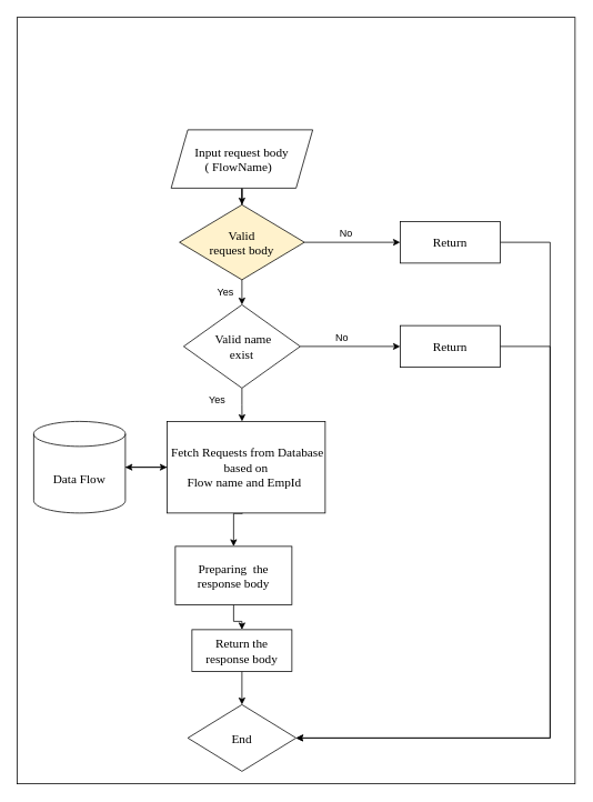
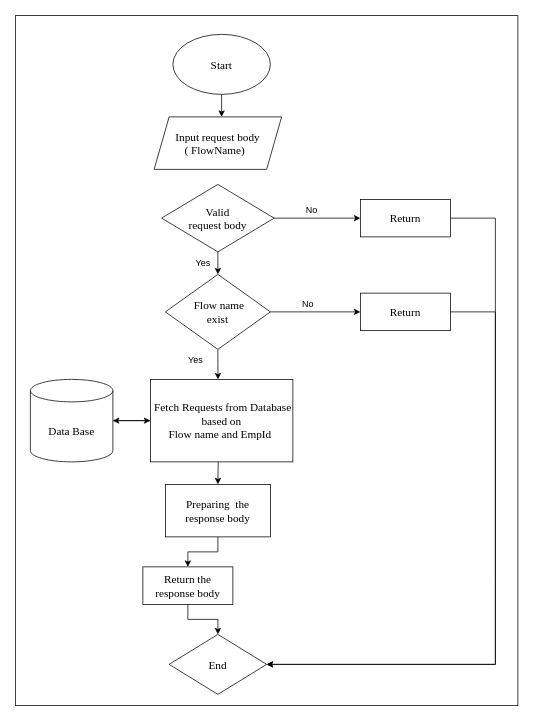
+ <mxCell id="4" value="&lt;font style=&quot;font-size: 15px;&quot; face=&quot;Times New Roman&quot;&gt;Start&lt;/font&gt;" style="ellipse;whiteSpace=wrap;html=1;align=center;" parent="1" vertex="1"><mxGeometry x="230" y="45" width="130" height="80" as="geometry" /></mxCell>
+ <mxCell id="3" value="" style="edgeStyle=orthogonalEdgeStyle;rounded=0;orthogonalLoop=1;jettySize=auto;html=1;" parent="1" source="4" target="6" edge="1"><mxGeometry relative="1" as="geometry"><Array as="points"><mxPoint x="295" y="155" /><mxPoint x="295" y="155" /></Array></mxGeometry></mxCell>
- <mxCell id="5" value="" style="edgeStyle=orthogonalEdgeStyle;rounded=0;orthogonalLoop=1;jettySize=auto;html=1;" parent="1" source="6" target="9" edge="1"><mxGeometry relative="1" as="geometry" /></mxCell>
- <mxCell id="9" value="&lt;font style=&quot;font-size: 15px;&quot; face=&quot;Times New Roman&quot;&gt;Valid&lt;br&gt;request body&lt;/font&gt;" style="rhombus;whiteSpace=wrap;html=1;fillColor=#fff2cc;" parent="1" vertex="1"><mxGeometry x="215" y="245" width="150" height="90" as="geometry" /></mxCell>
+ <mxCell id="9" value="&lt;font style=&quot;font-size: 15px;&quot; face=&quot;Times New Roman&quot;&gt;Valid&lt;br&gt;request body&lt;/font&gt;" style="rhombus;whiteSpace=wrap;html=1;" parent="1" vertex="1"><mxGeometry x="215" y="245" width="150" height="90" as="geometry" /></mxCell>
- <mxCell id="12" value="&lt;font face=&quot;Times New Roman&quot; style=&quot;font-size: 15px;&quot;&gt;&amp;nbsp;Valid name&lt;br&gt;exist&lt;/font&gt;" style="rhombus;whiteSpace=wrap;html=1;" parent="1" vertex="1"><mxGeometry x="220" y="365" width="140" height="100" as="geometry" /></mxCell>
+ <mxCell id="12" value="&lt;font face=&quot;Times New Roman&quot; style=&quot;font-size: 15px;&quot;&gt;&amp;nbsp;Flow name&lt;br&gt;exist&lt;/font&gt;" style="rhombus;whiteSpace=wrap;html=1;" parent="1" vertex="1"><mxGeometry x="220" y="365" width="140" height="100" as="geometry" /></mxCell>
- <mxCell id="28" value="&lt;font face=&quot;Times New Roman&quot; style=&quot;font-size: 15px;&quot;&gt;Data Flow&lt;/font&gt;" style="shape=cylinder3;whiteSpace=wrap;html=1;boundedLbl=1;backgroundOutline=1;size=15;" parent="1" vertex="1"><mxGeometry x="40" y="505" width="110" height="110" as="geometry" /></mxCell>
+ <mxCell id="28" value="&lt;font face=&quot;Times New Roman&quot; style=&quot;font-size: 15px;&quot;&gt;Data Base&lt;/font&gt;" style="shape=cylinder3;whiteSpace=wrap;html=1;boundedLbl=1;backgroundOutline=1;size=15;" parent="1" vertex="1"><mxGeometry x="40" y="505" width="110" height="110" as="geometry" /></mxCell>
- <mxCell id="20" value="&lt;font face=&quot;Times New Roman&quot;&gt;&lt;span style=&quot;font-size: 15px;&quot;&gt;Preparing&amp;nbsp; the response body&lt;/span&gt;&lt;/font&gt;" style="rounded=0;whiteSpace=wrap;html=1;" parent="1" vertex="1"><mxGeometry x="210" y="655" width="140" height="70" as="geometry" /></mxCell>
+ <mxCell id="20" value="&lt;font face=&quot;Times New Roman&quot;&gt;&lt;span style=&quot;font-size: 15px;&quot;&gt;Preparing&amp;nbsp; the response body&lt;/span&gt;&lt;/font&gt;" style="rounded=0;whiteSpace=wrap;html=1;" parent="1" vertex="1"><mxGeometry x="220" y="645" width="140" height="70" as="geometry" /></mxCell>
- <mxCell id="31" value="&lt;font face=&quot;Times New Roman&quot; style=&quot;font-size: 15px;&quot;&gt;Return the response body&lt;/font&gt;" style="rounded=0;whiteSpace=wrap;html=1;" parent="1" vertex="1"><mxGeometry x="230" y="755" width="120" height="50" as="geometry" /></mxCell>
+ <mxCell id="31" value="&lt;font face=&quot;Times New Roman&quot; style=&quot;font-size: 15px;&quot;&gt;Return the response body&lt;/font&gt;" style="rounded=0;whiteSpace=wrap;html=1;" parent="1" vertex="1"><mxGeometry x="190" y="755" width="120" height="50" as="geometry" /></mxCell>
